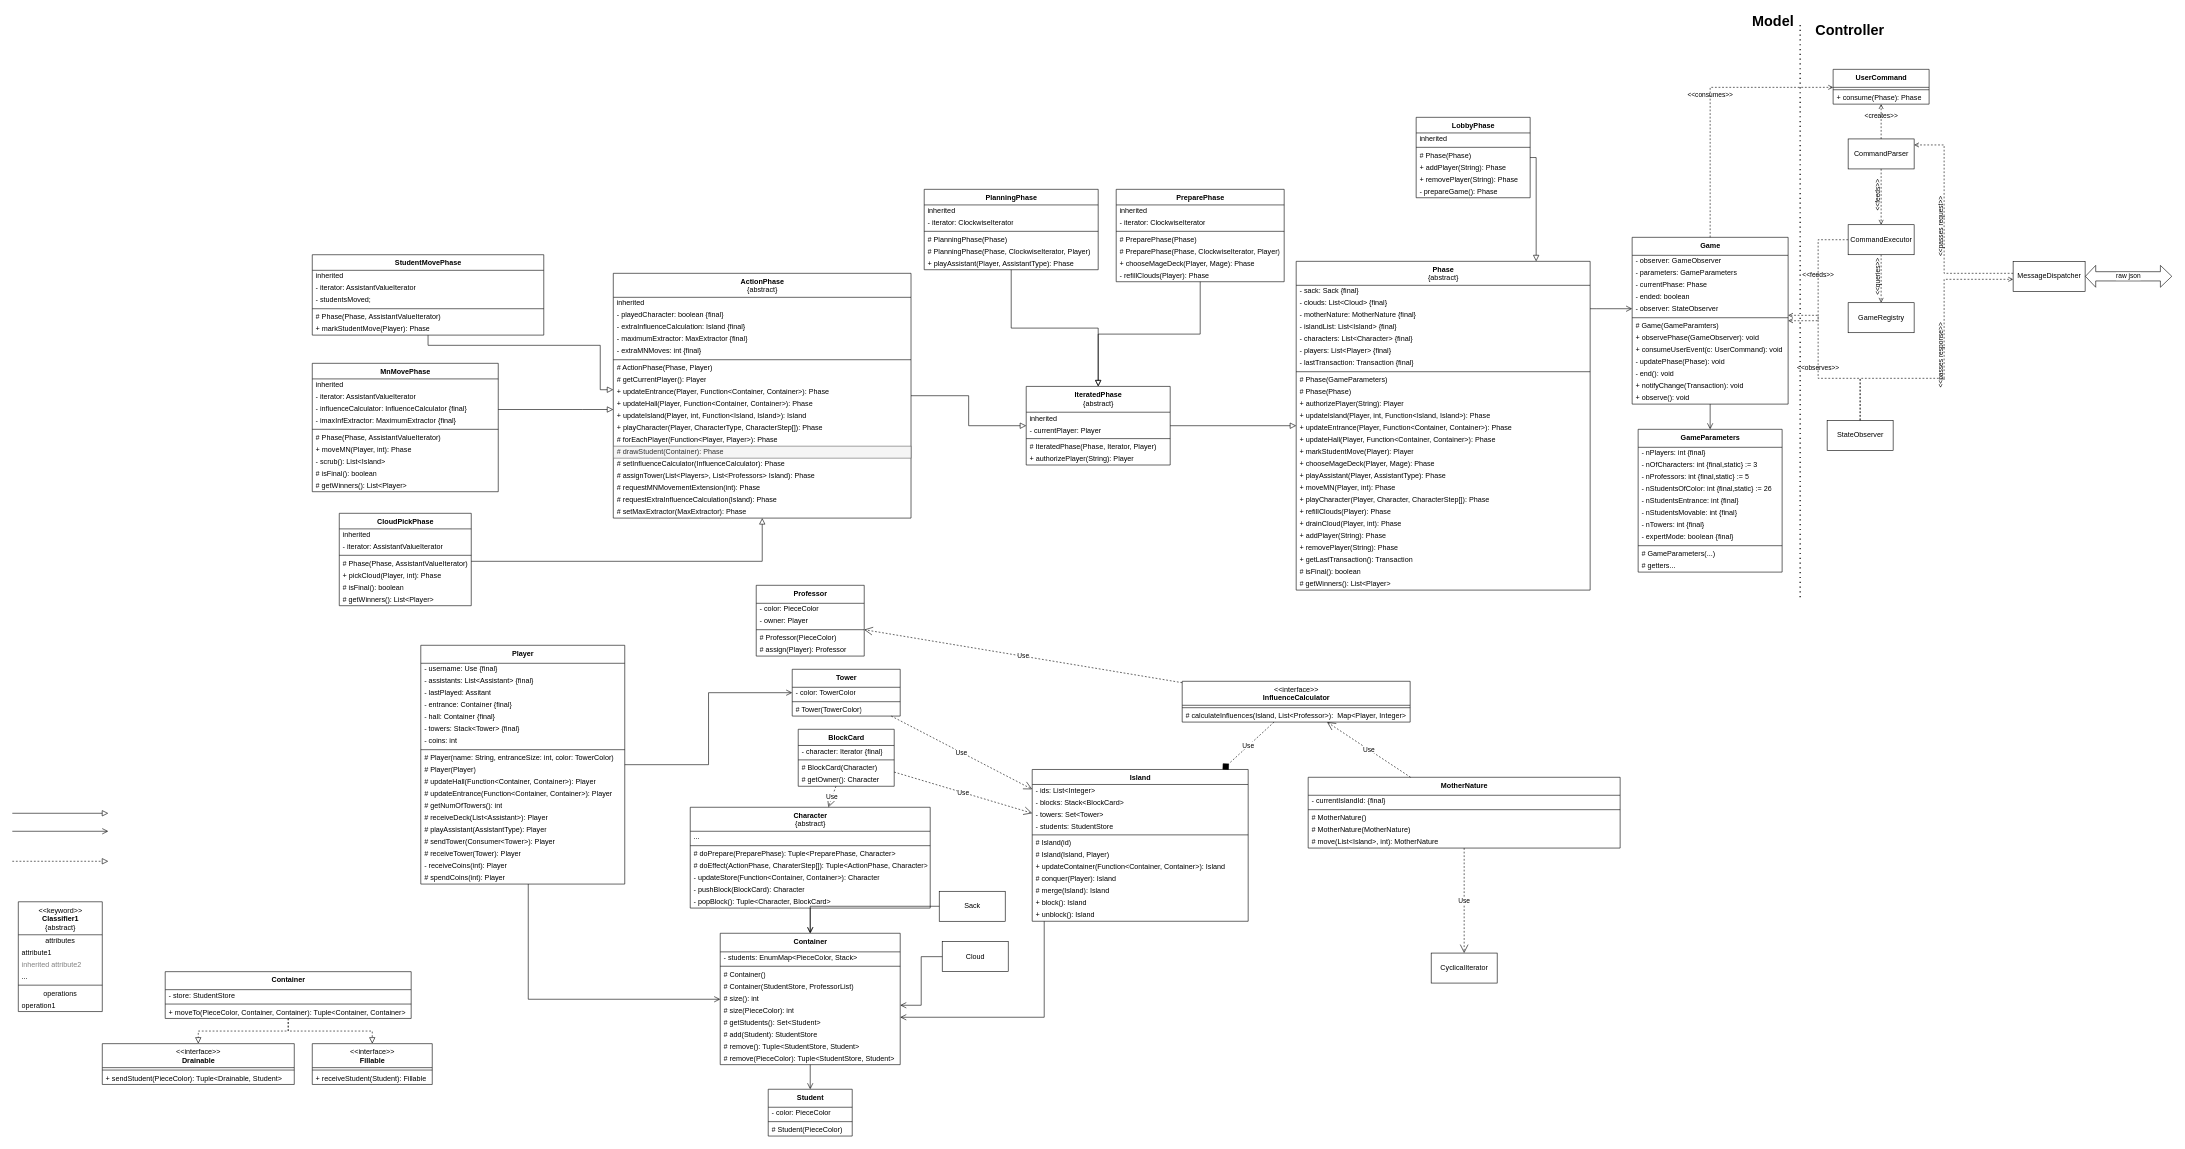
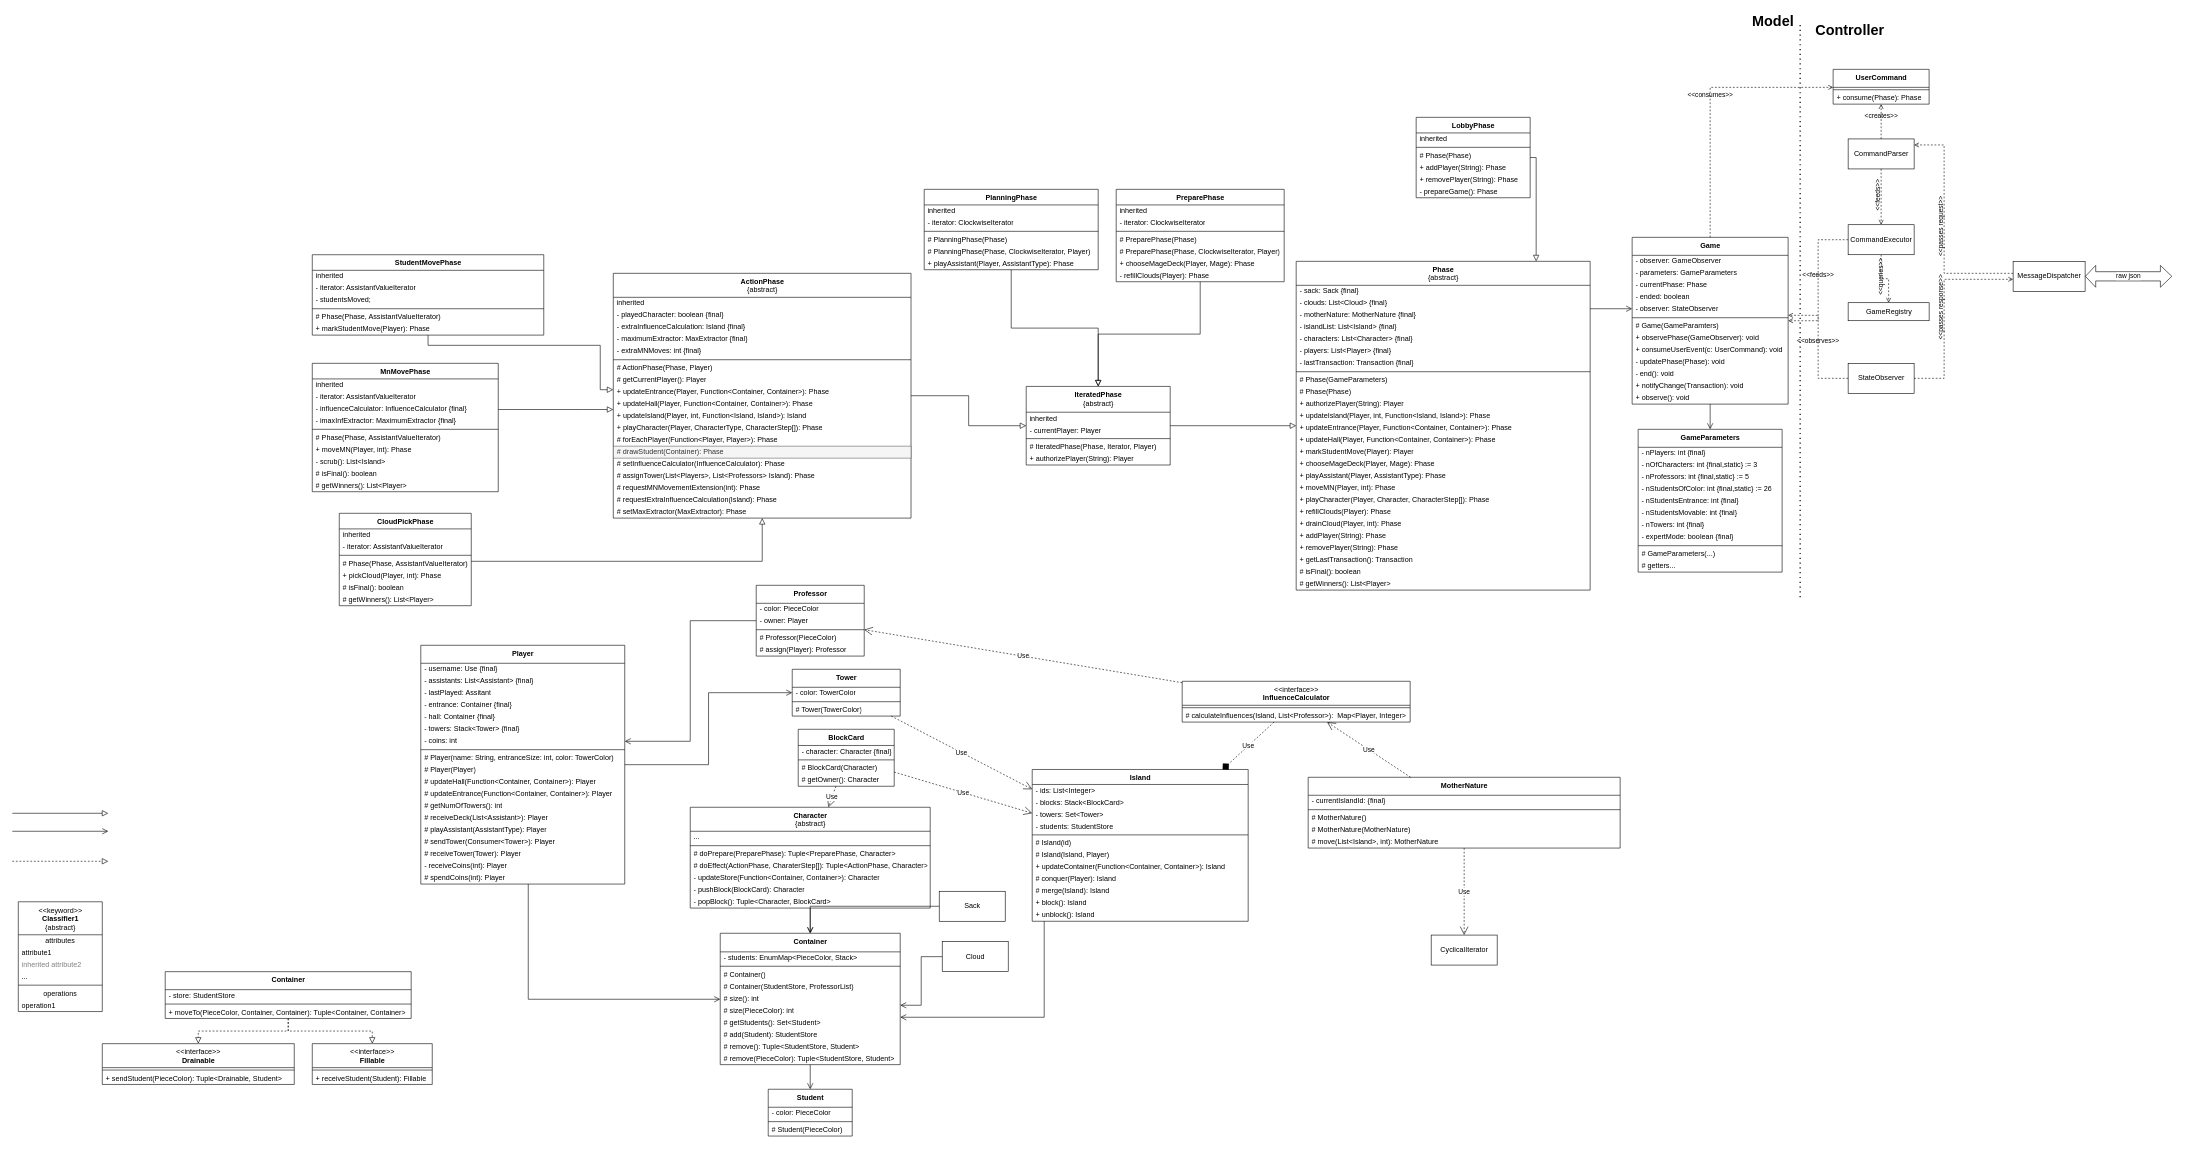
- <mxCell id="150" value="GameRegistry" style="html=1;strokeColor=#000000;strokeWidth=1;" parent="1" vertex="1"><mxGeometry x="3080" y="504" width="110" height="50" as="geometry" /></mxCell>
+ <mxCell id="150" value="GameRegistry" style="html=1;strokeColor=#000000;strokeWidth=1;" parent="1" vertex="1"><mxGeometry x="3080" y="504" width="135" height="30" as="geometry" /></mxCell>
- <mxCell id="148" value="StateObserver" style="html=1;strokeColor=#000000;strokeWidth=1;" parent="1" vertex="1"><mxGeometry x="3045" y="700" width="110" height="50" as="geometry" /></mxCell>
+ <mxCell id="148" value="StateObserver" style="html=1;strokeColor=#000000;strokeWidth=1;" parent="1" vertex="1"><mxGeometry x="3080" y="605" width="110" height="50" as="geometry" /></mxCell>
+ <mxCell id="272" value="" style="endArrow=open;startArrow=none;endFill=0;startFill=0;endSize=8;html=1;verticalAlign=bottom;labelBackgroundColor=none;strokeWidth=1;rounded=0;edgeStyle=orthogonalEdgeStyle;" parent="1" source="177" target="221" edge="1"><mxGeometry width="160" relative="1" as="geometry"><mxPoint x="1050.87" y="1294" as="sourcePoint" /><mxPoint x="1270" y="1184" as="targetPoint" /><Array as="points"><mxPoint x="1150" y="1034" /><mxPoint x="1150" y="1235" /></Array></mxGeometry></mxCell>
- <mxCell id="213" value="- character: Iterator {final}" style="text;html=1;strokeColor=none;fillColor=none;align=left;verticalAlign=middle;spacingLeft=4;spacingRight=4;overflow=hidden;rotatable=0;points=[[0,0.5],[1,0.5]];portConstraint=eastwest;" parent="212" vertex="1"><mxGeometry y="27" width="160" height="20" as="geometry" /></mxCell>
+ <mxCell id="213" value="- character: Character {final}" style="text;html=1;strokeColor=none;fillColor=none;align=left;verticalAlign=middle;spacingLeft=4;spacingRight=4;overflow=hidden;rotatable=0;points=[[0,0.5],[1,0.5]];portConstraint=eastwest;" parent="212" vertex="1"><mxGeometry y="27" width="160" height="20" as="geometry" /></mxCell>
- <mxCell id="266" value="CyclicalIterator" style="html=1;fontSize=12;strokeColor=#000000;strokeWidth=1;" parent="1" vertex="1"><mxGeometry x="2385" y="1588" width="110" height="50" as="geometry" /></mxCell>
+ <mxCell id="266" value="CyclicalIterator" style="html=1;fontSize=12;strokeColor=#000000;strokeWidth=1;" parent="1" vertex="1"><mxGeometry x="2385" y="1558" width="110" height="50" as="geometry" /></mxCell>
